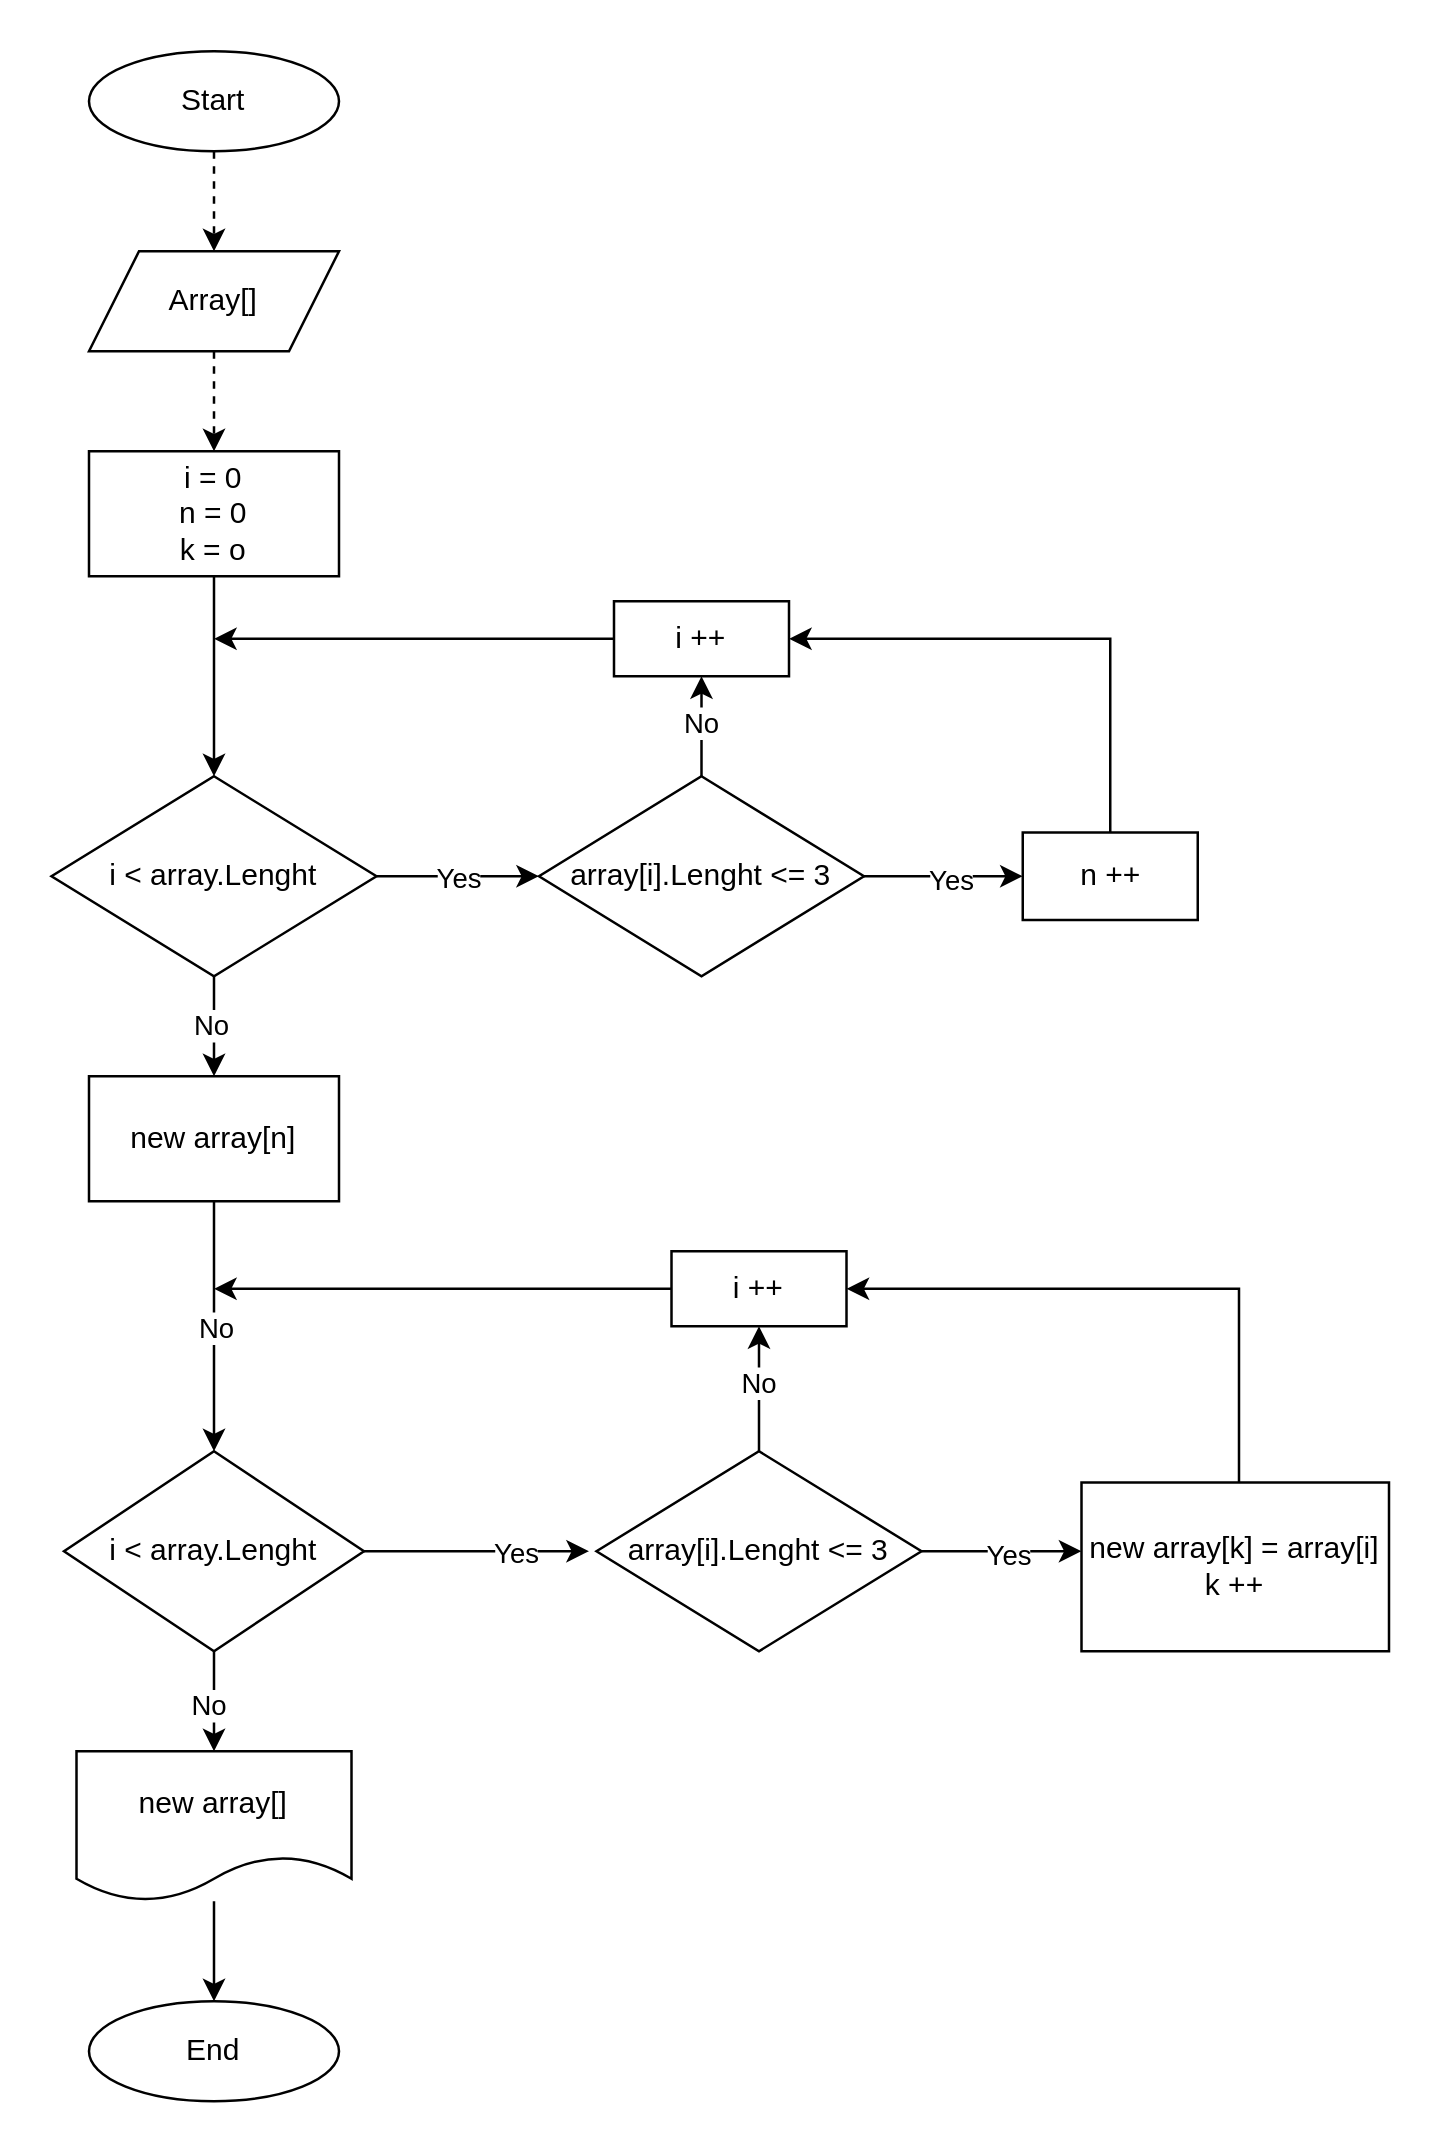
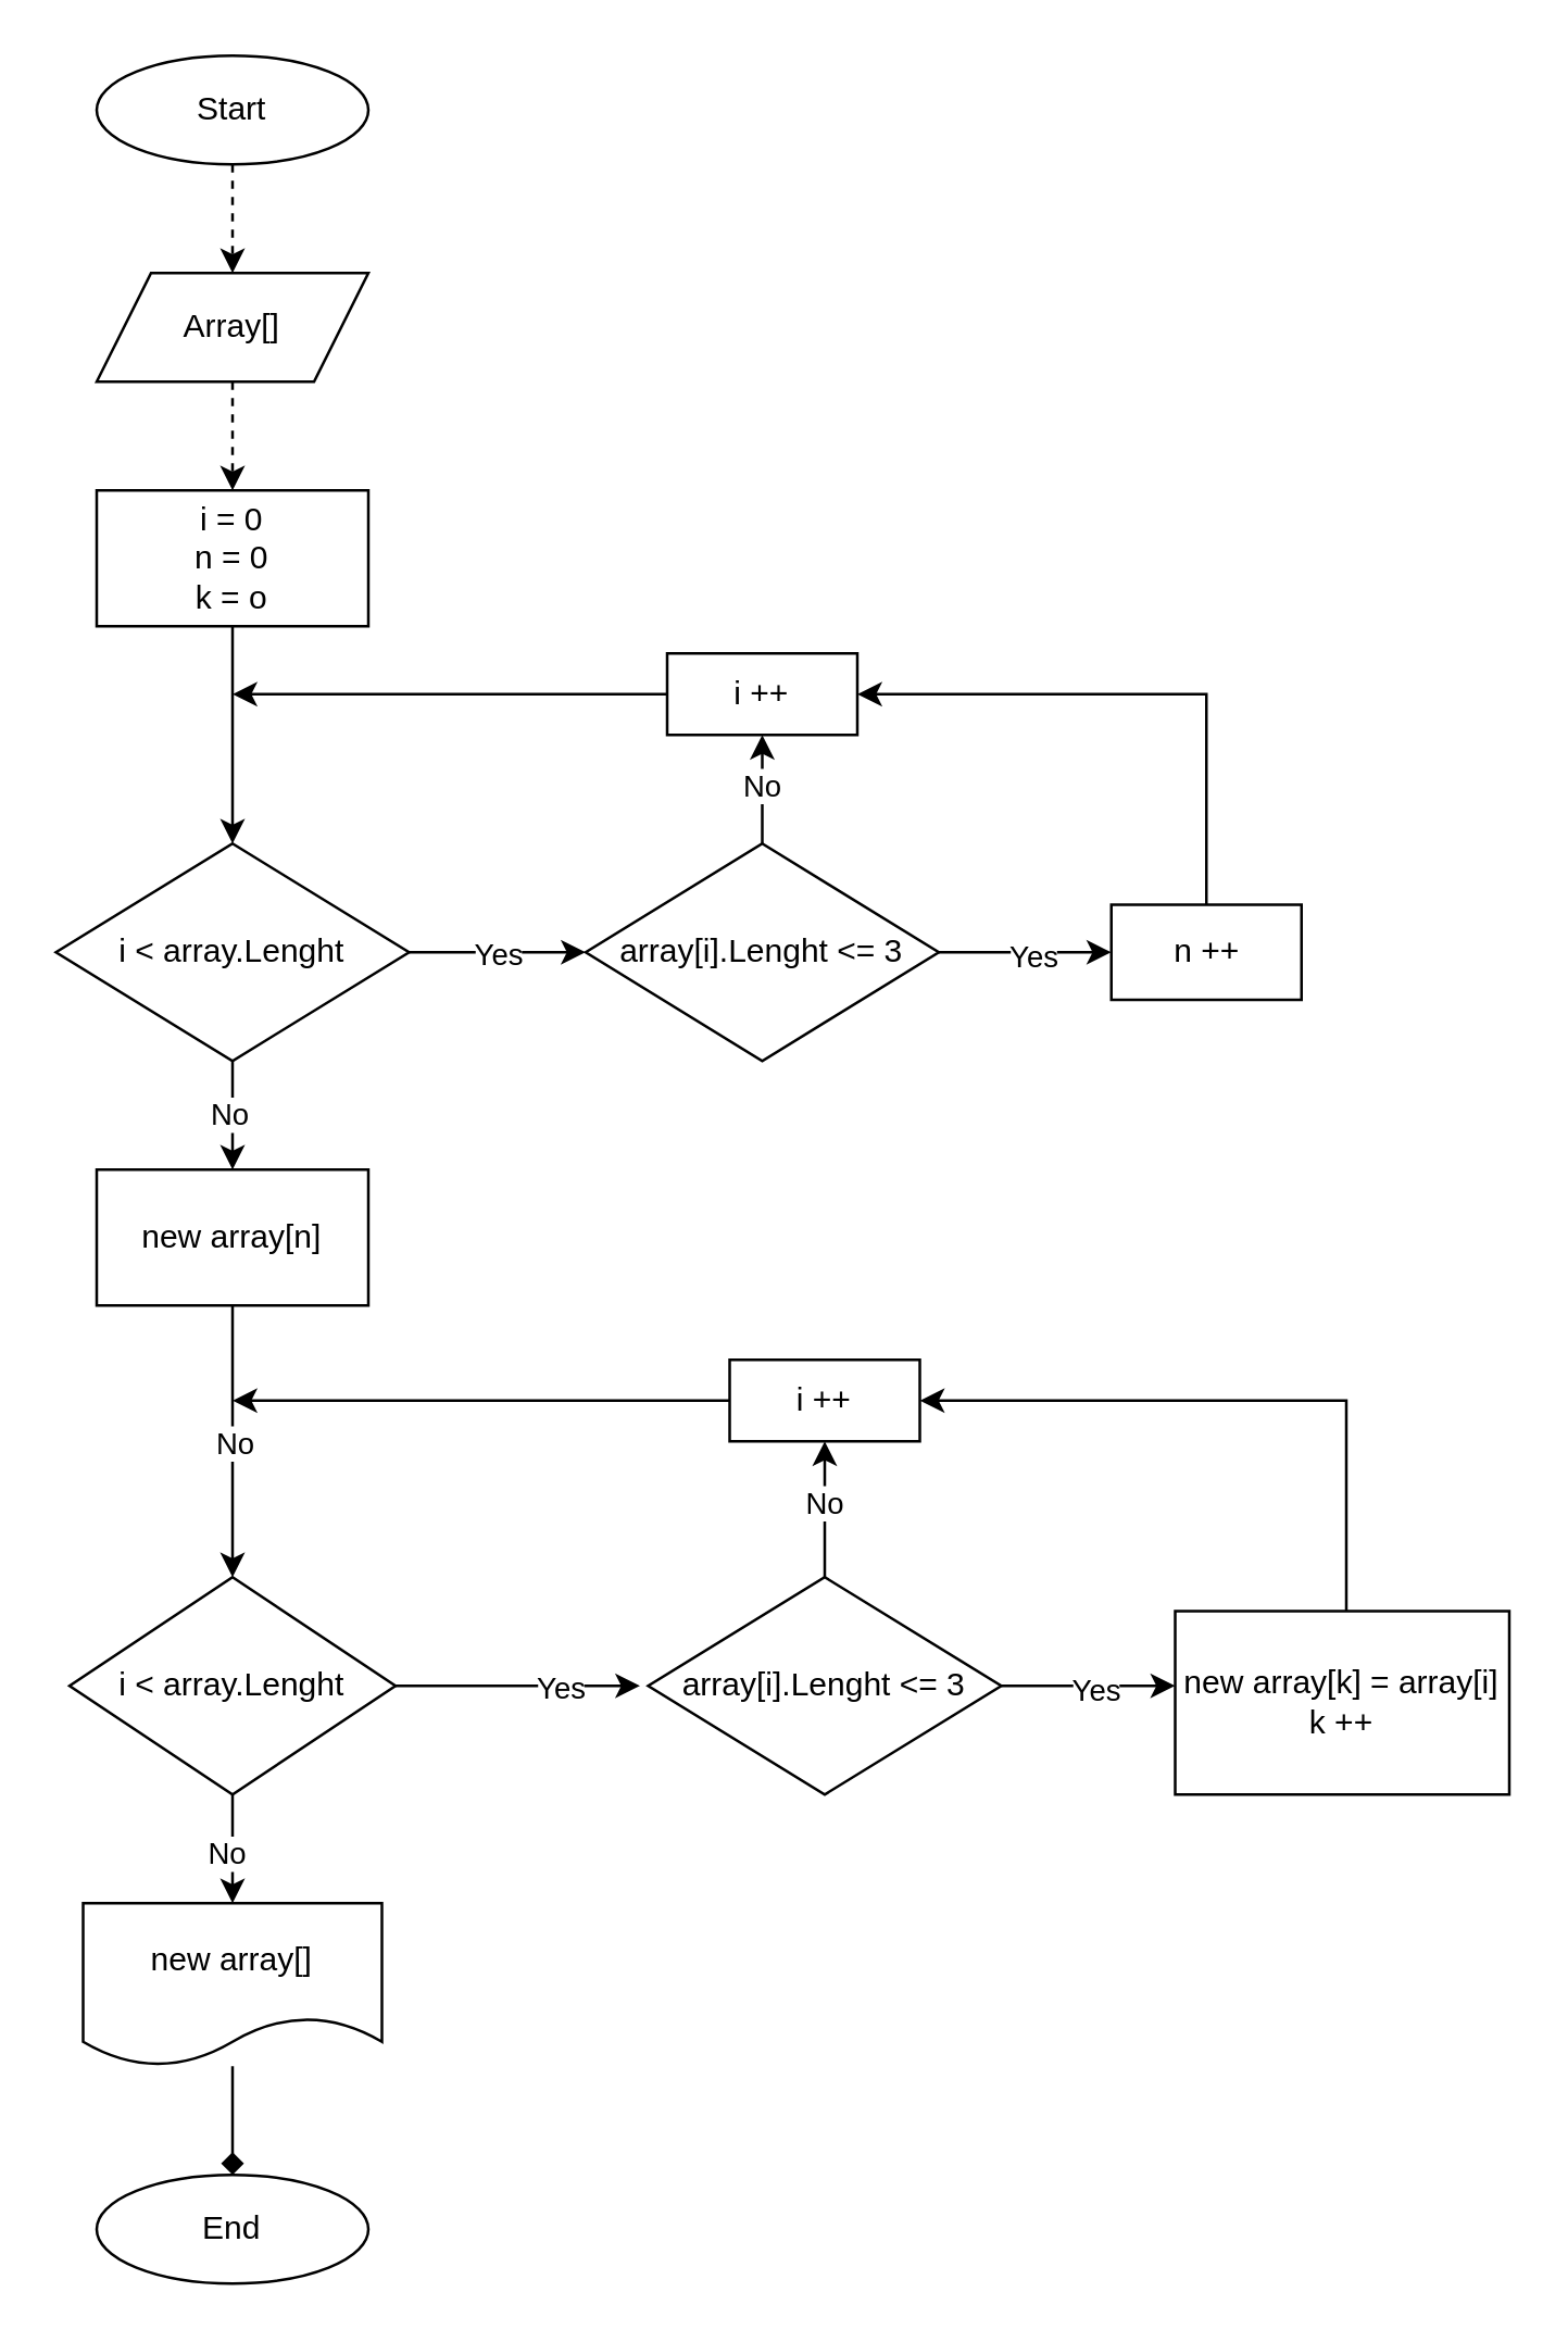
- <mxCell id="20" style="edgeStyle=orthogonalEdgeStyle;rounded=0;orthogonalLoop=1;jettySize=auto;html=1;entryX=0.5;entryY=0;entryDx=0;entryDy=0;" edge="1" parent="1" source="21" target="22"><mxGeometry relative="1" as="geometry" /></mxCell>
+ <mxCell id="20" style="edgeStyle=orthogonalEdgeStyle;rounded=0;orthogonalLoop=1;jettySize=auto;html=1;entryX=0.5;entryY=0;entryDx=0;entryDy=0;endArrow=diamond;" edge="1" parent="1" source="21" target="22"><mxGeometry relative="1" as="geometry" /></mxCell>
